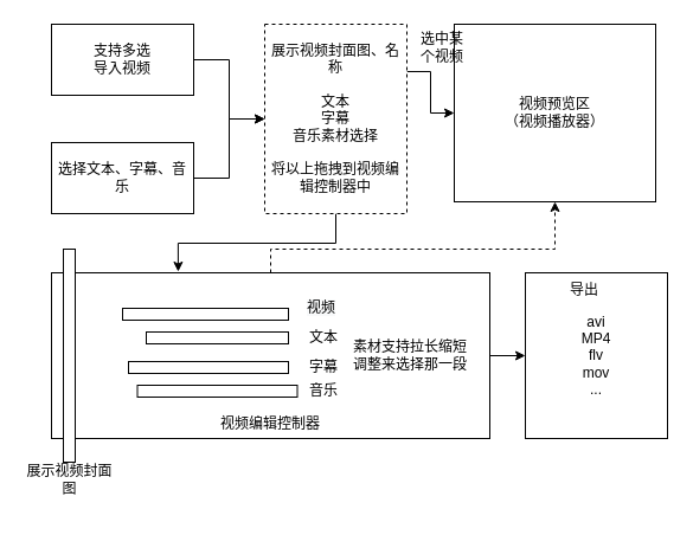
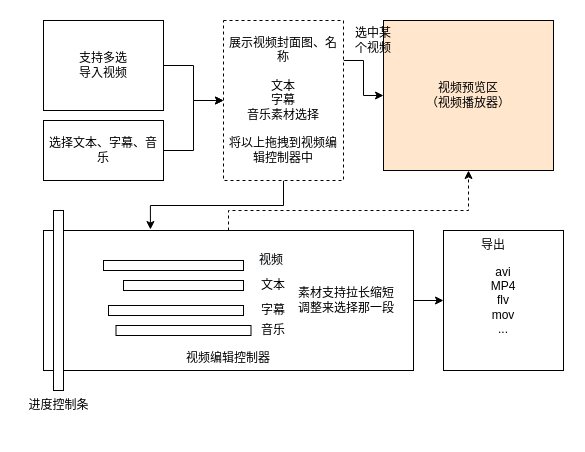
- <mxCell id="3" value="支持多选&lt;br&gt;导入视频" style="rounded=0;whiteSpace=wrap;html=1;" vertex="1" parent="1"><mxGeometry x="43" y="20" width="120" height="60" as="geometry" /></mxCell>
+ <mxCell id="3" value="支持多选&lt;br&gt;导入视频" style="rounded=0;whiteSpace=wrap;html=1;" vertex="1" parent="1"><mxGeometry x="43" y="20" width="120" height="90" as="geometry" /></mxCell>
- <mxCell id="12" value="视频预览区&lt;br&gt;（视频播放器）" style="rounded=0;whiteSpace=wrap;html=1;" vertex="1" parent="1"><mxGeometry x="383" y="20" width="170" height="150" as="geometry" /></mxCell>
+ <mxCell id="12" value="视频预览区&lt;br&gt;（视频播放器）" style="rounded=0;whiteSpace=wrap;html=1;fillColor=#ffe6cc;" vertex="1" parent="1"><mxGeometry x="383" y="20" width="170" height="150" as="geometry" /></mxCell>
- <mxCell id="26" value="展示视频封面图" style="text;html=1;strokeColor=none;fillColor=none;align=center;verticalAlign=middle;whiteSpace=wrap;rounded=0;" vertex="1" parent="1"><mxGeometry x="20.5" y="380" width="75" height="50" as="geometry" /></mxCell>
+ <mxCell id="26" value="进度控制条" style="text;html=1;strokeColor=none;fillColor=none;align=center;verticalAlign=middle;whiteSpace=wrap;rounded=0;" vertex="1" parent="1"><mxGeometry x="20.5" y="380" width="75" height="50" as="geometry" /></mxCell>
